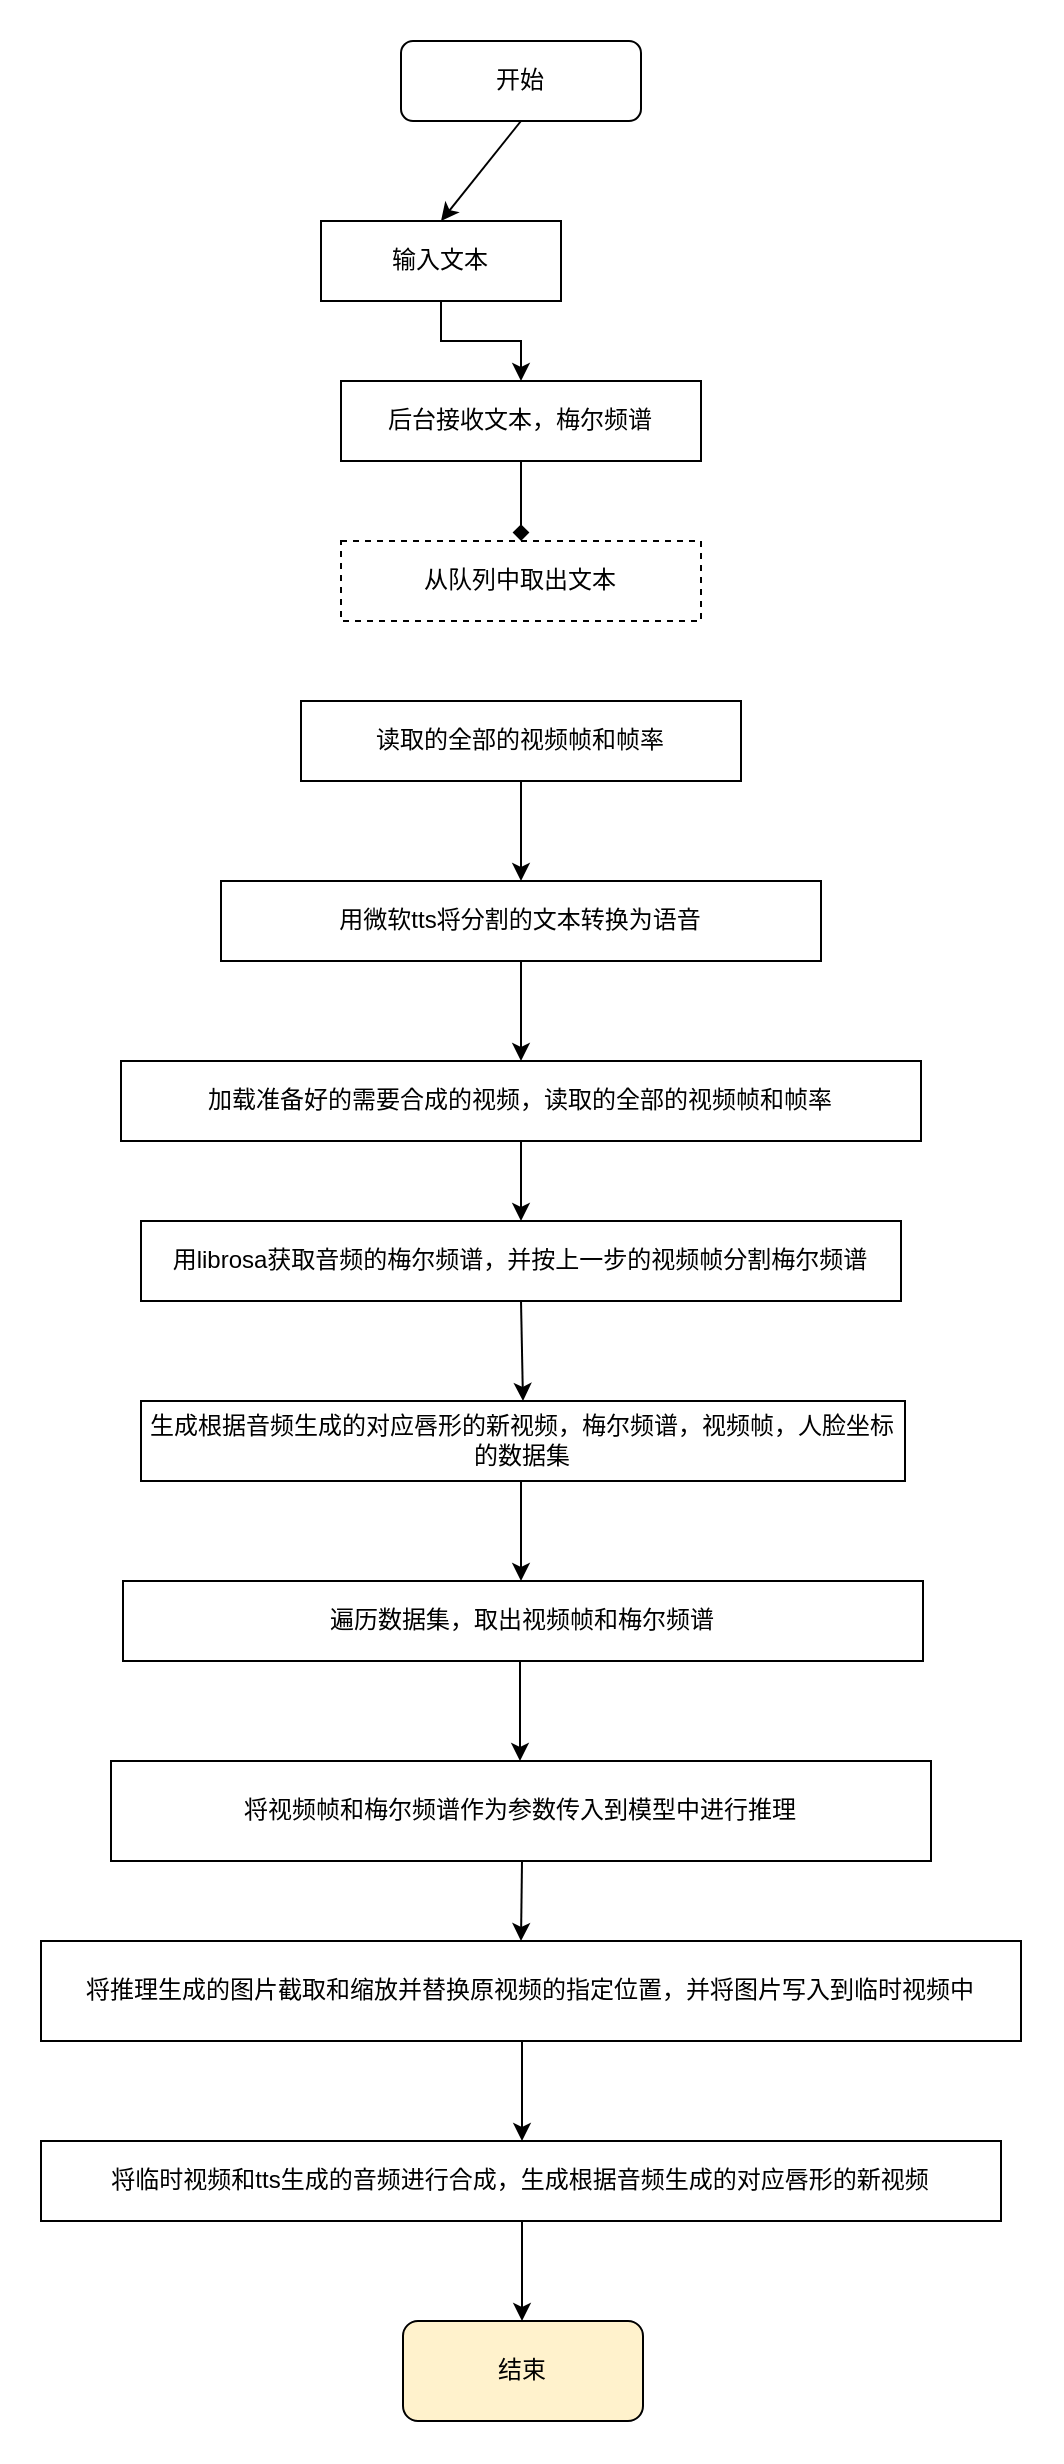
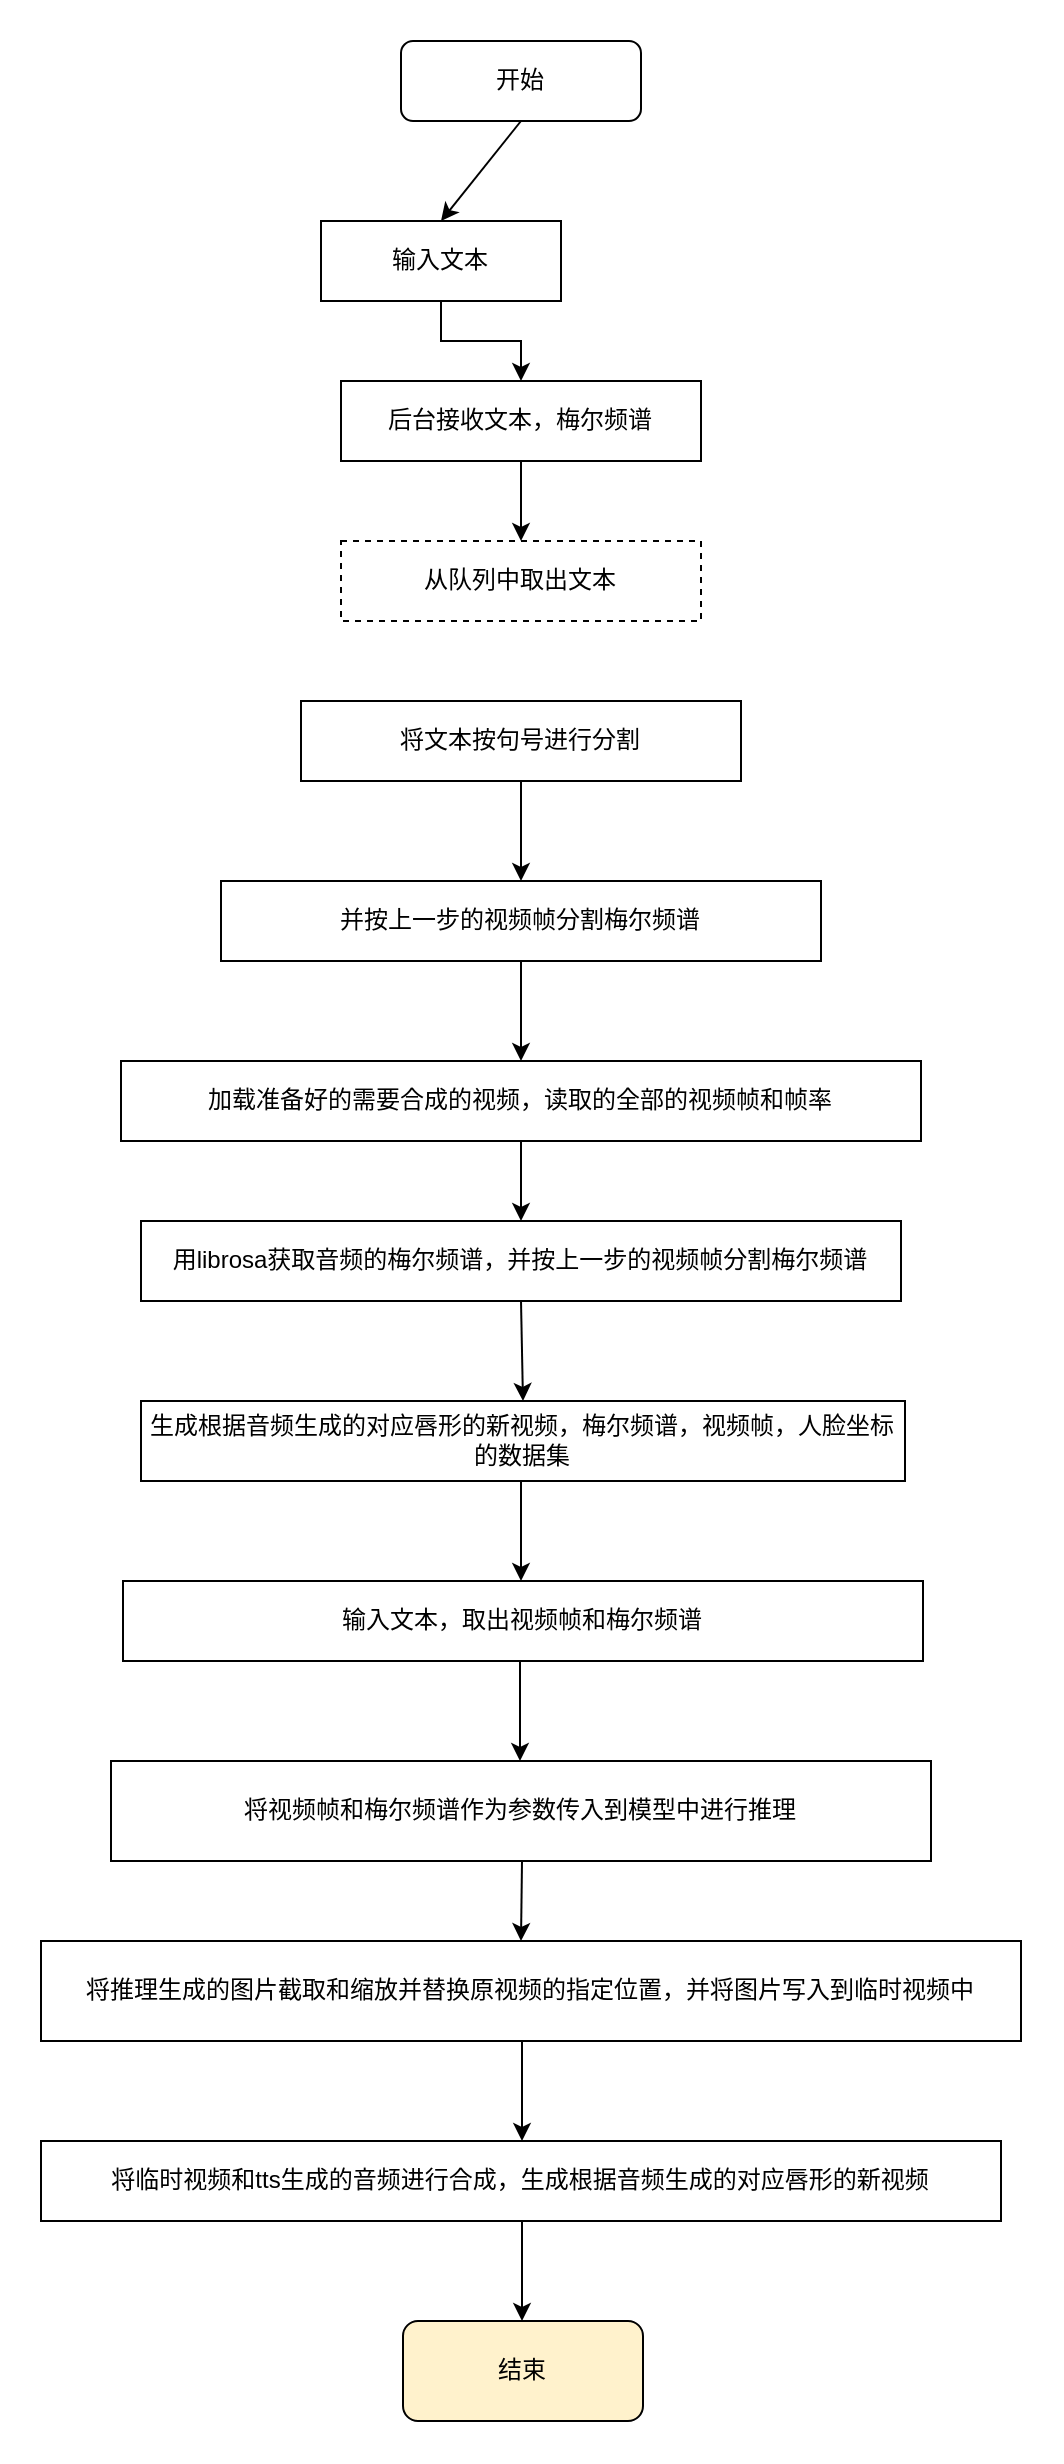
- <mxCell id="6" value="" style="edgeStyle=orthogonalEdgeStyle;rounded=0;orthogonalLoop=1;jettySize=auto;html=1;entryX=0.5;entryY=0;entryDx=0;entryDy=0;endArrow=diamond;" parent="1" source="7" target="12" edge="1"><mxGeometry relative="1" as="geometry"><mxPoint x="260" y="290" as="targetPoint" /><Array as="points" /></mxGeometry></mxCell>
+ <mxCell id="6" value="" style="edgeStyle=orthogonalEdgeStyle;rounded=0;orthogonalLoop=1;jettySize=auto;html=1;entryX=0.5;entryY=0;entryDx=0;entryDy=0;" parent="1" source="7" target="12" edge="1"><mxGeometry relative="1" as="geometry"><mxPoint x="260" y="290" as="targetPoint" /><Array as="points" /></mxGeometry></mxCell>
- <mxCell id="11" value="读取的全部的视频帧和帧率" style="rounded=0;whiteSpace=wrap;html=1;" parent="1" vertex="1"><mxGeometry x="150" y="350" width="220" height="40" as="geometry" /></mxCell>
+ <mxCell id="11" value="将文本按句号进行分割" style="rounded=0;whiteSpace=wrap;html=1;" parent="1" vertex="1"><mxGeometry x="150" y="350" width="220" height="40" as="geometry" /></mxCell>
- <mxCell id="9" value="用微软tts将分割的文本转换为语音" style="whiteSpace=wrap;html=1;rounded=0;" parent="1" vertex="1"><mxGeometry x="110" y="440" width="300" height="40" as="geometry" /></mxCell>
+ <mxCell id="9" value="并按上一步的视频帧分割梅尔频谱" style="whiteSpace=wrap;html=1;rounded=0;" parent="1" vertex="1"><mxGeometry x="110" y="440" width="300" height="40" as="geometry" /></mxCell>
- <mxCell id="18" value="遍历数据集，取出视频帧和梅尔频谱" style="whiteSpace=wrap;html=1;rounded=0;" parent="1" vertex="1"><mxGeometry x="61" y="790" width="400" height="40" as="geometry" /></mxCell>
+ <mxCell id="18" value="输入文本，取出视频帧和梅尔频谱" style="whiteSpace=wrap;html=1;rounded=0;" parent="1" vertex="1"><mxGeometry x="61" y="790" width="400" height="40" as="geometry" /></mxCell>
